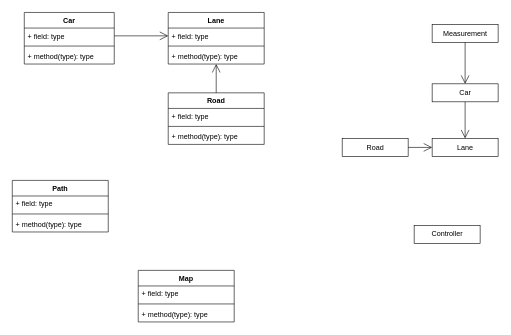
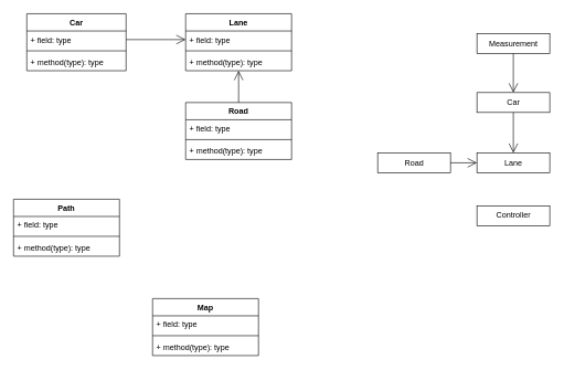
- <mxCell id="24" value="Measurement" style="html=1;" vertex="1" parent="1"><mxGeometry x="720" y="40" width="110" height="30" as="geometry" /></mxCell>
+ <mxCell id="24" value="Measurement" style="html=1;" vertex="1" parent="1"><mxGeometry x="720" y="50" width="110" height="30" as="geometry" /></mxCell>
- <mxCell id="31" value="Controller" style="html=1;" vertex="1" parent="1"><mxGeometry x="690" y="375" width="110" height="30" as="geometry" /></mxCell>
+ <mxCell id="31" value="Controller" style="html=1;" vertex="1" parent="1"><mxGeometry x="720" y="310" width="110" height="30" as="geometry" /></mxCell>
